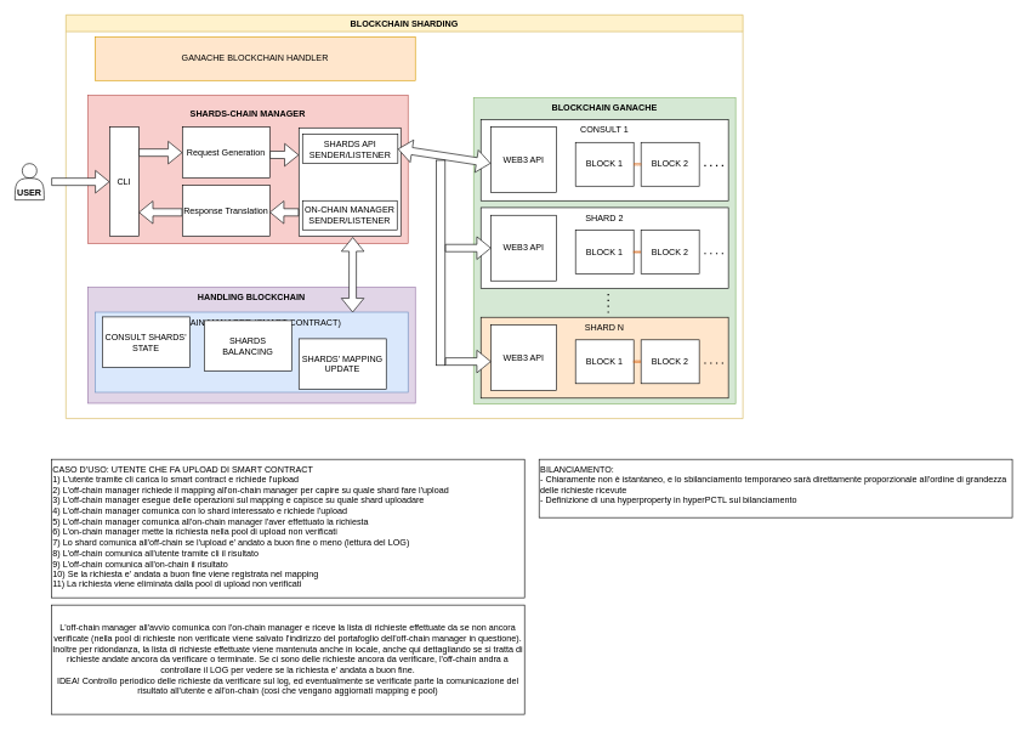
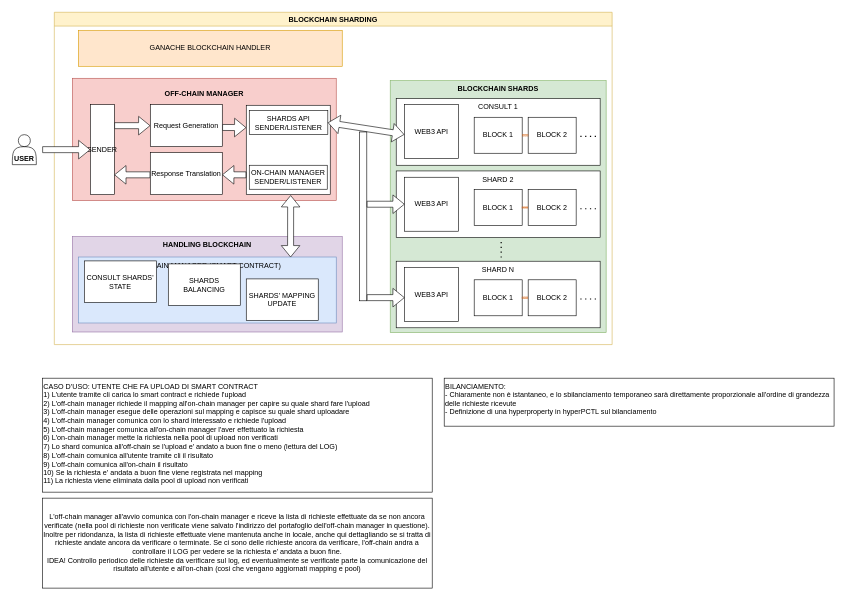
- <mxCell id="5" value="&lt;p style=&quot;&quot;&gt;&lt;span style=&quot;background-color: initial; line-height: 1.3;&quot;&gt;SHARDS-CHAIN MANAGER&lt;/span&gt;&lt;/p&gt;" style="rounded=0;whiteSpace=wrap;html=1;align=center;verticalAlign=top;fontStyle=1;fillColor=#f8cecc;strokeColor=#b85450;" parent="1" vertex="1"><mxGeometry x="120" y="130" width="440" height="204" as="geometry" /></mxCell>
+ <mxCell id="5" value="&lt;p style=&quot;&quot;&gt;&lt;span style=&quot;background-color: initial; line-height: 1.3;&quot;&gt;OFF-CHAIN MANAGER&lt;/span&gt;&lt;/p&gt;" style="rounded=0;whiteSpace=wrap;html=1;align=center;verticalAlign=top;fontStyle=1;fillColor=#f8cecc;strokeColor=#b85450;" parent="1" vertex="1"><mxGeometry x="120" y="130" width="440" height="204" as="geometry" /></mxCell>
- <mxCell id="4" value="&lt;b&gt;BLOCKCHAIN GANACHE&lt;/b&gt;" style="rounded=0;whiteSpace=wrap;html=1;verticalAlign=top;fillColor=#d5e8d4;strokeColor=#82b366;" parent="1" vertex="1"><mxGeometry x="650" y="134" width="360" height="420" as="geometry" /></mxCell>
+ <mxCell id="4" value="&lt;b&gt;BLOCKCHAIN SHARDS&lt;/b&gt;" style="rounded=0;whiteSpace=wrap;html=1;verticalAlign=top;fillColor=#d5e8d4;strokeColor=#82b366;" parent="1" vertex="1"><mxGeometry x="650" y="134" width="360" height="420" as="geometry" /></mxCell>
- <mxCell id="7" value="CLI" style="rounded=0;whiteSpace=wrap;html=1;" parent="1" vertex="1"><mxGeometry x="150" y="174" width="40" height="150" as="geometry" /></mxCell>
+ <mxCell id="7" value="SENDER" style="rounded=0;whiteSpace=wrap;html=1;" parent="1" vertex="1"><mxGeometry x="150" y="174" width="40" height="150" as="geometry" /></mxCell>
- <mxCell id="28" value="SHARD N" style="rounded=0;whiteSpace=wrap;html=1;verticalAlign=top;fillColor=#ffe6cc;" parent="1" vertex="1"><mxGeometry x="660" y="435" width="340" height="111" as="geometry" /></mxCell>
+ <mxCell id="28" value="SHARD N" style="rounded=0;whiteSpace=wrap;html=1;verticalAlign=top;" parent="1" vertex="1"><mxGeometry x="660" y="435" width="340" height="111" as="geometry" /></mxCell>
